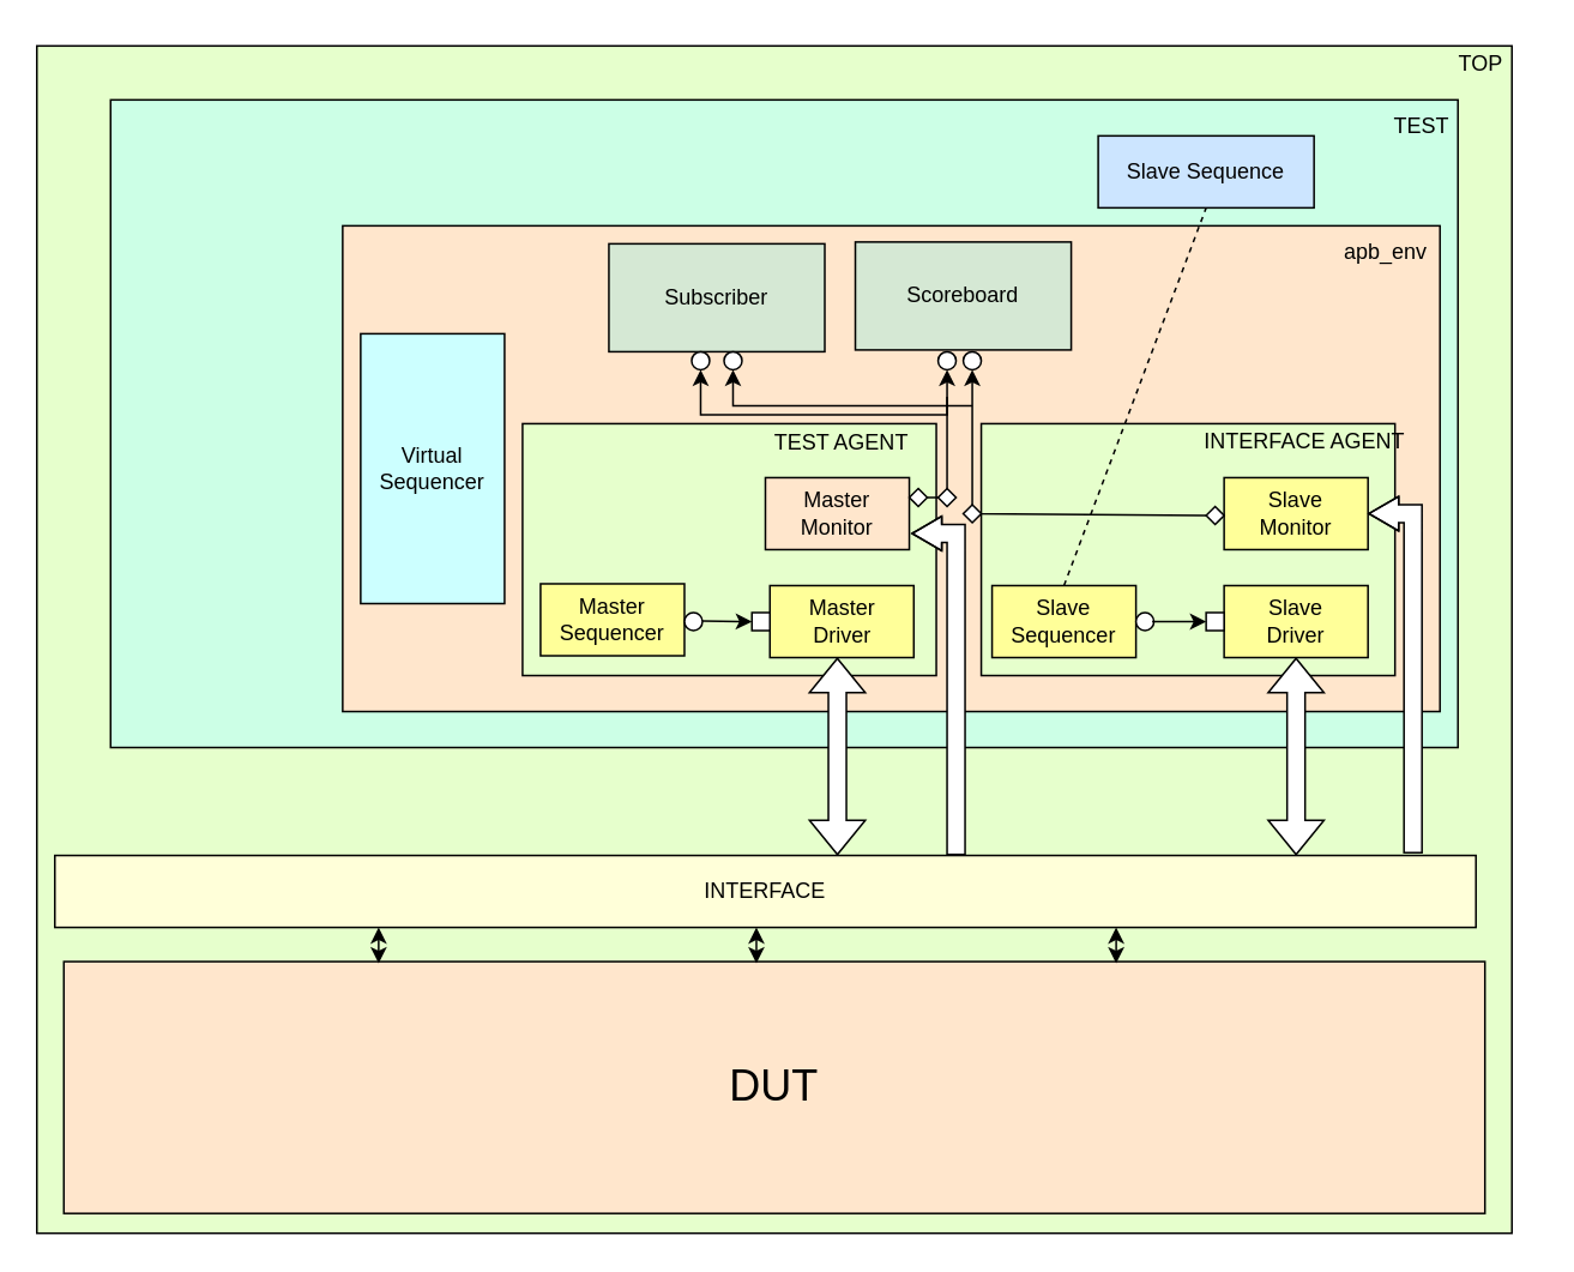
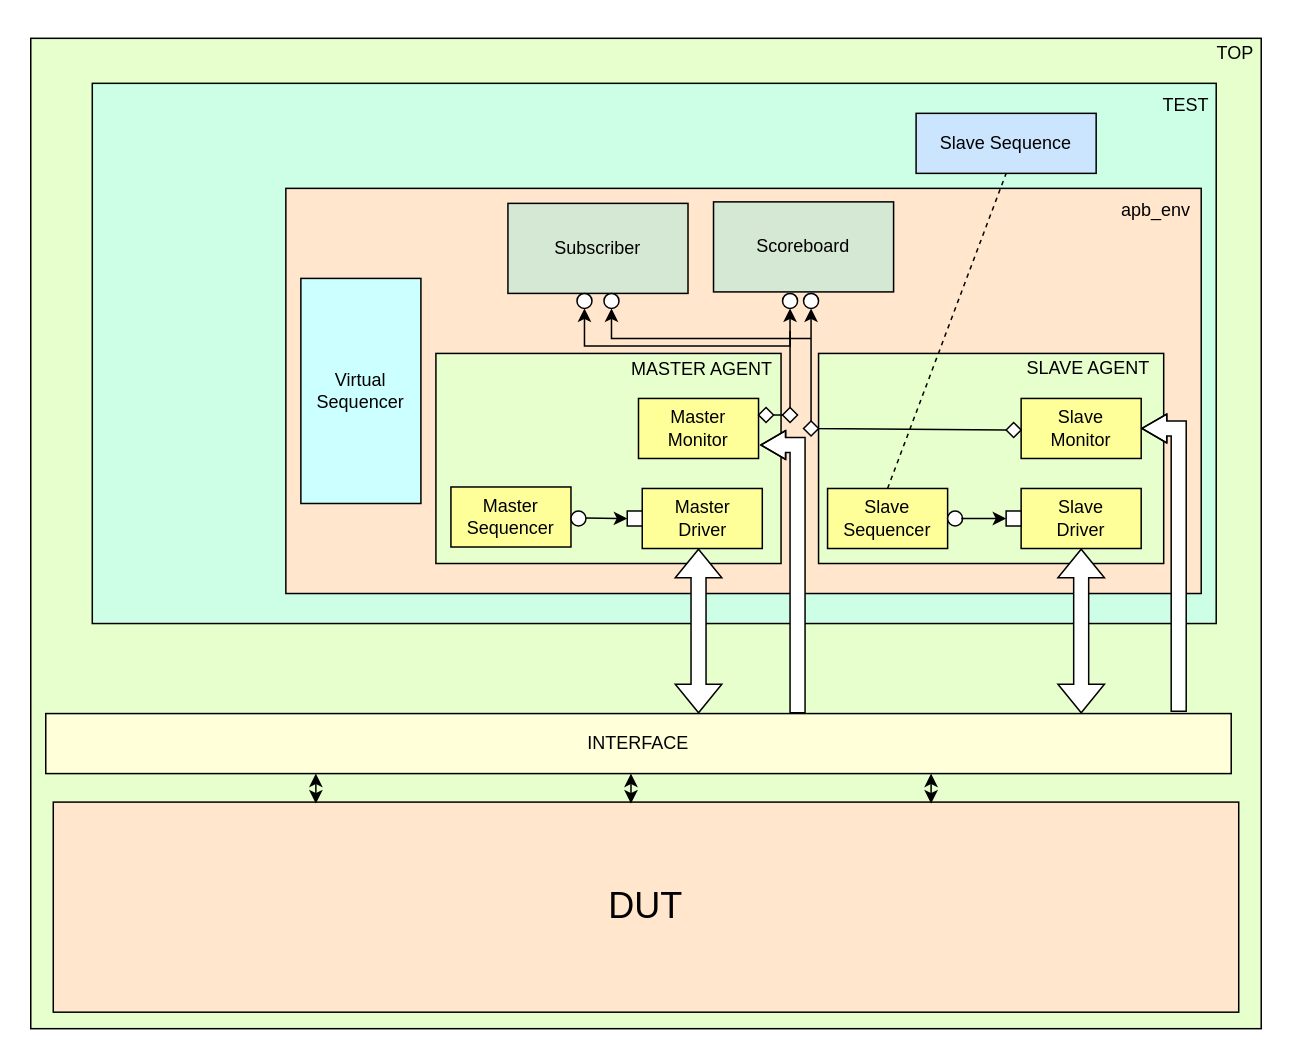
- <mxCell id="20" value="INTERFACE AGENT" style="text;strokeColor=none;align=center;fillColor=none;html=1;verticalAlign=middle;whiteSpace=wrap;rounded=0;" parent="1" vertex="1"><mxGeometry x="660" y="235" width="130" height="20" as="geometry" /></mxCell>
+ <mxCell id="20" value="SLAVE AGENT" style="text;strokeColor=none;align=center;fillColor=none;html=1;verticalAlign=middle;whiteSpace=wrap;rounded=0;" parent="1" vertex="1"><mxGeometry x="660" y="235" width="130" height="20" as="geometry" /></mxCell>
- <mxCell id="19" value="TEST AGENT" style="text;strokeColor=none;align=center;fillColor=none;html=1;verticalAlign=middle;whiteSpace=wrap;rounded=0;" parent="1" vertex="1"><mxGeometry x="410" y="245" width="115" as="geometry" /></mxCell>
+ <mxCell id="19" value="MASTER AGENT" style="text;strokeColor=none;align=center;fillColor=none;html=1;verticalAlign=middle;whiteSpace=wrap;rounded=0;" parent="1" vertex="1"><mxGeometry x="410" y="245" width="115" as="geometry" /></mxCell>
- <mxCell id="10" value="Master Monitor" style="rounded=0;whiteSpace=wrap;html=1;fillColor=#ffe6cc;" parent="1" vertex="1"><mxGeometry x="425" y="265" width="80" height="40" as="geometry" /></mxCell>
+ <mxCell id="10" value="Master Monitor" style="rounded=0;whiteSpace=wrap;html=1;fillColor=#FFFF99;" parent="1" vertex="1"><mxGeometry x="425" y="265" width="80" height="40" as="geometry" /></mxCell>
